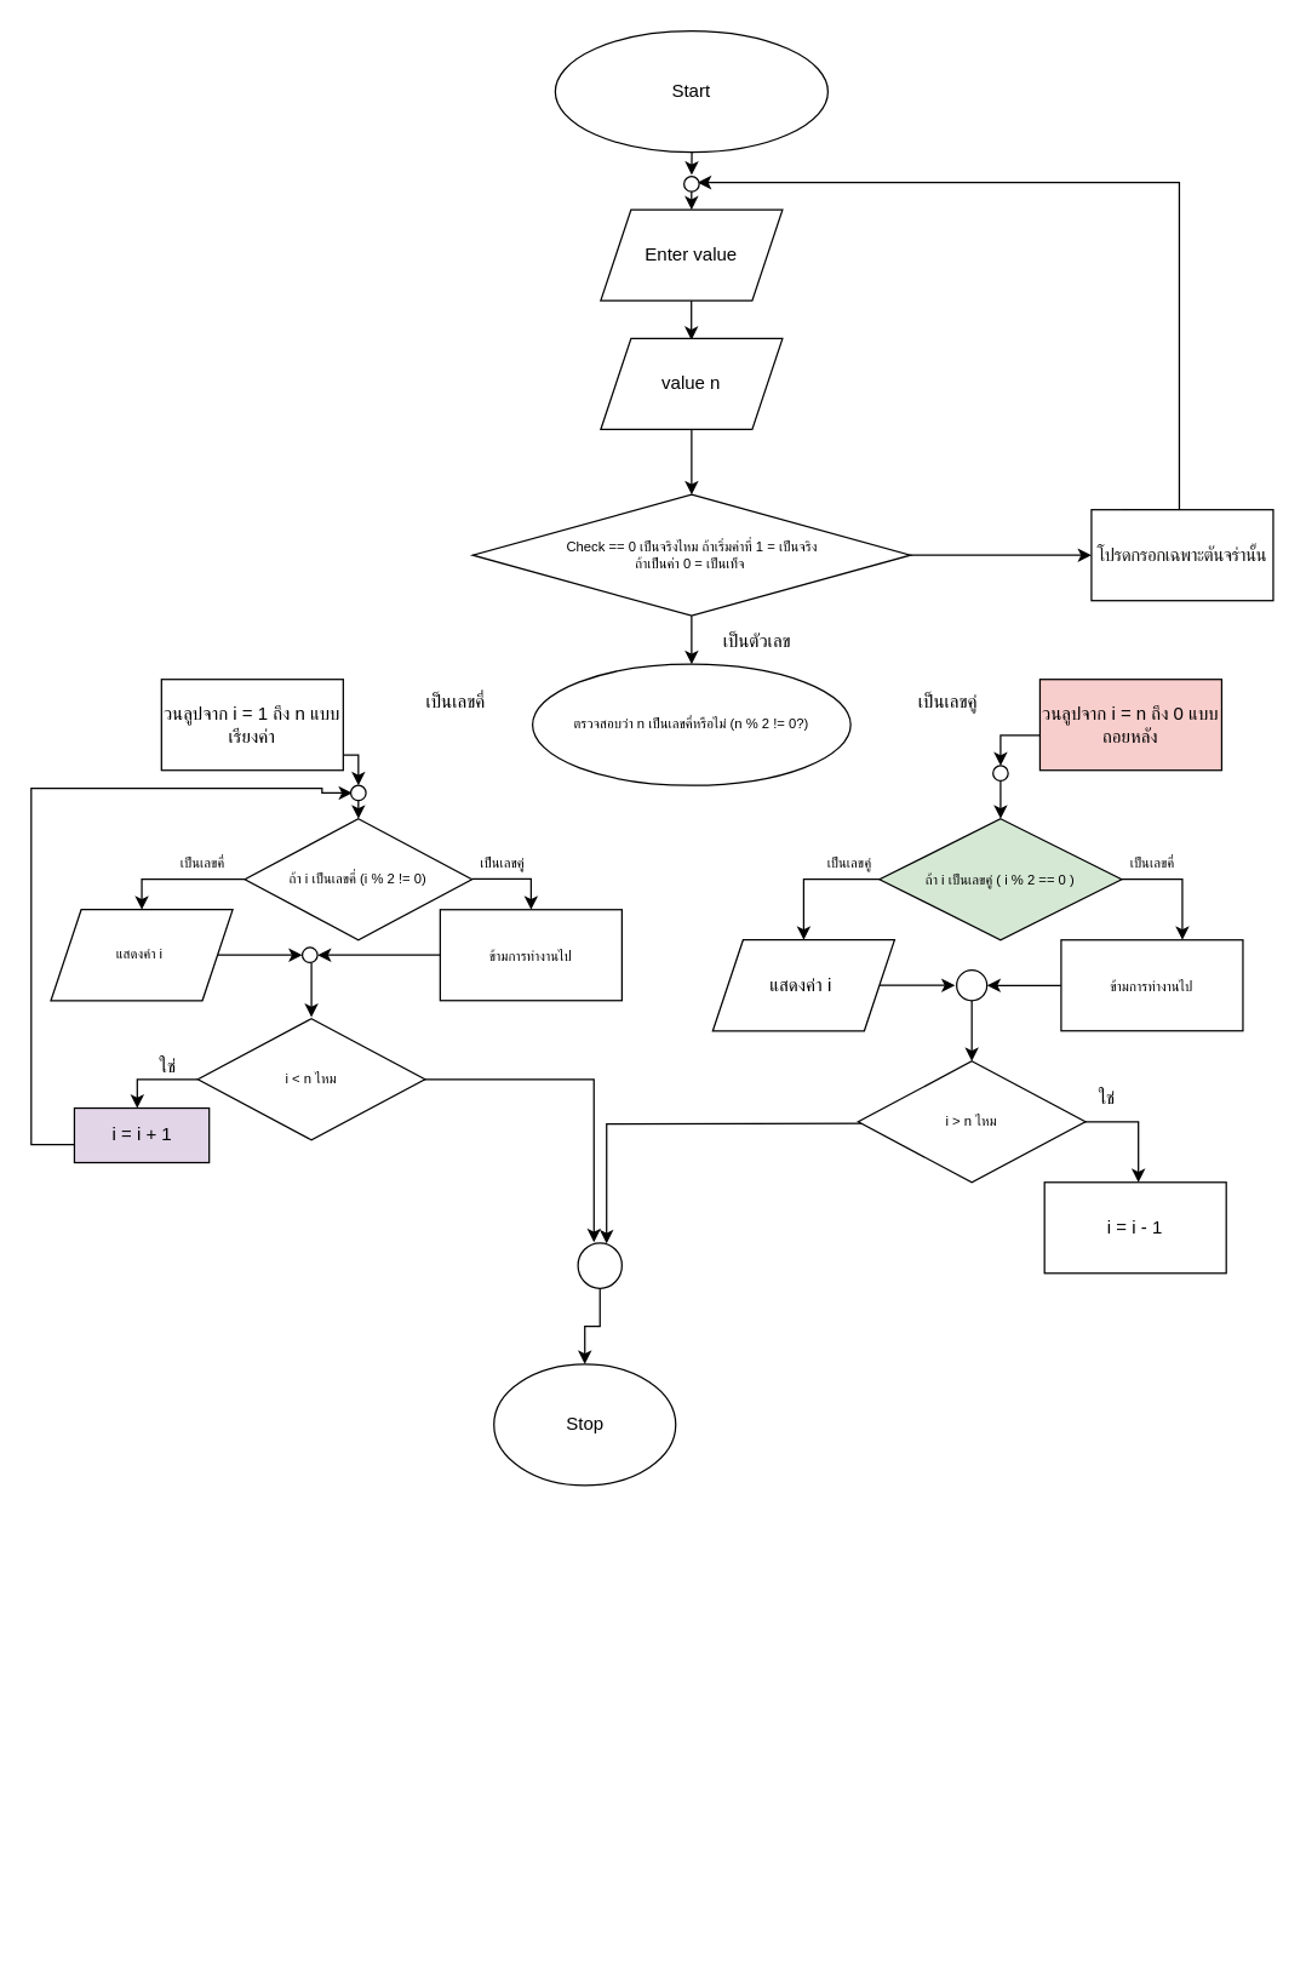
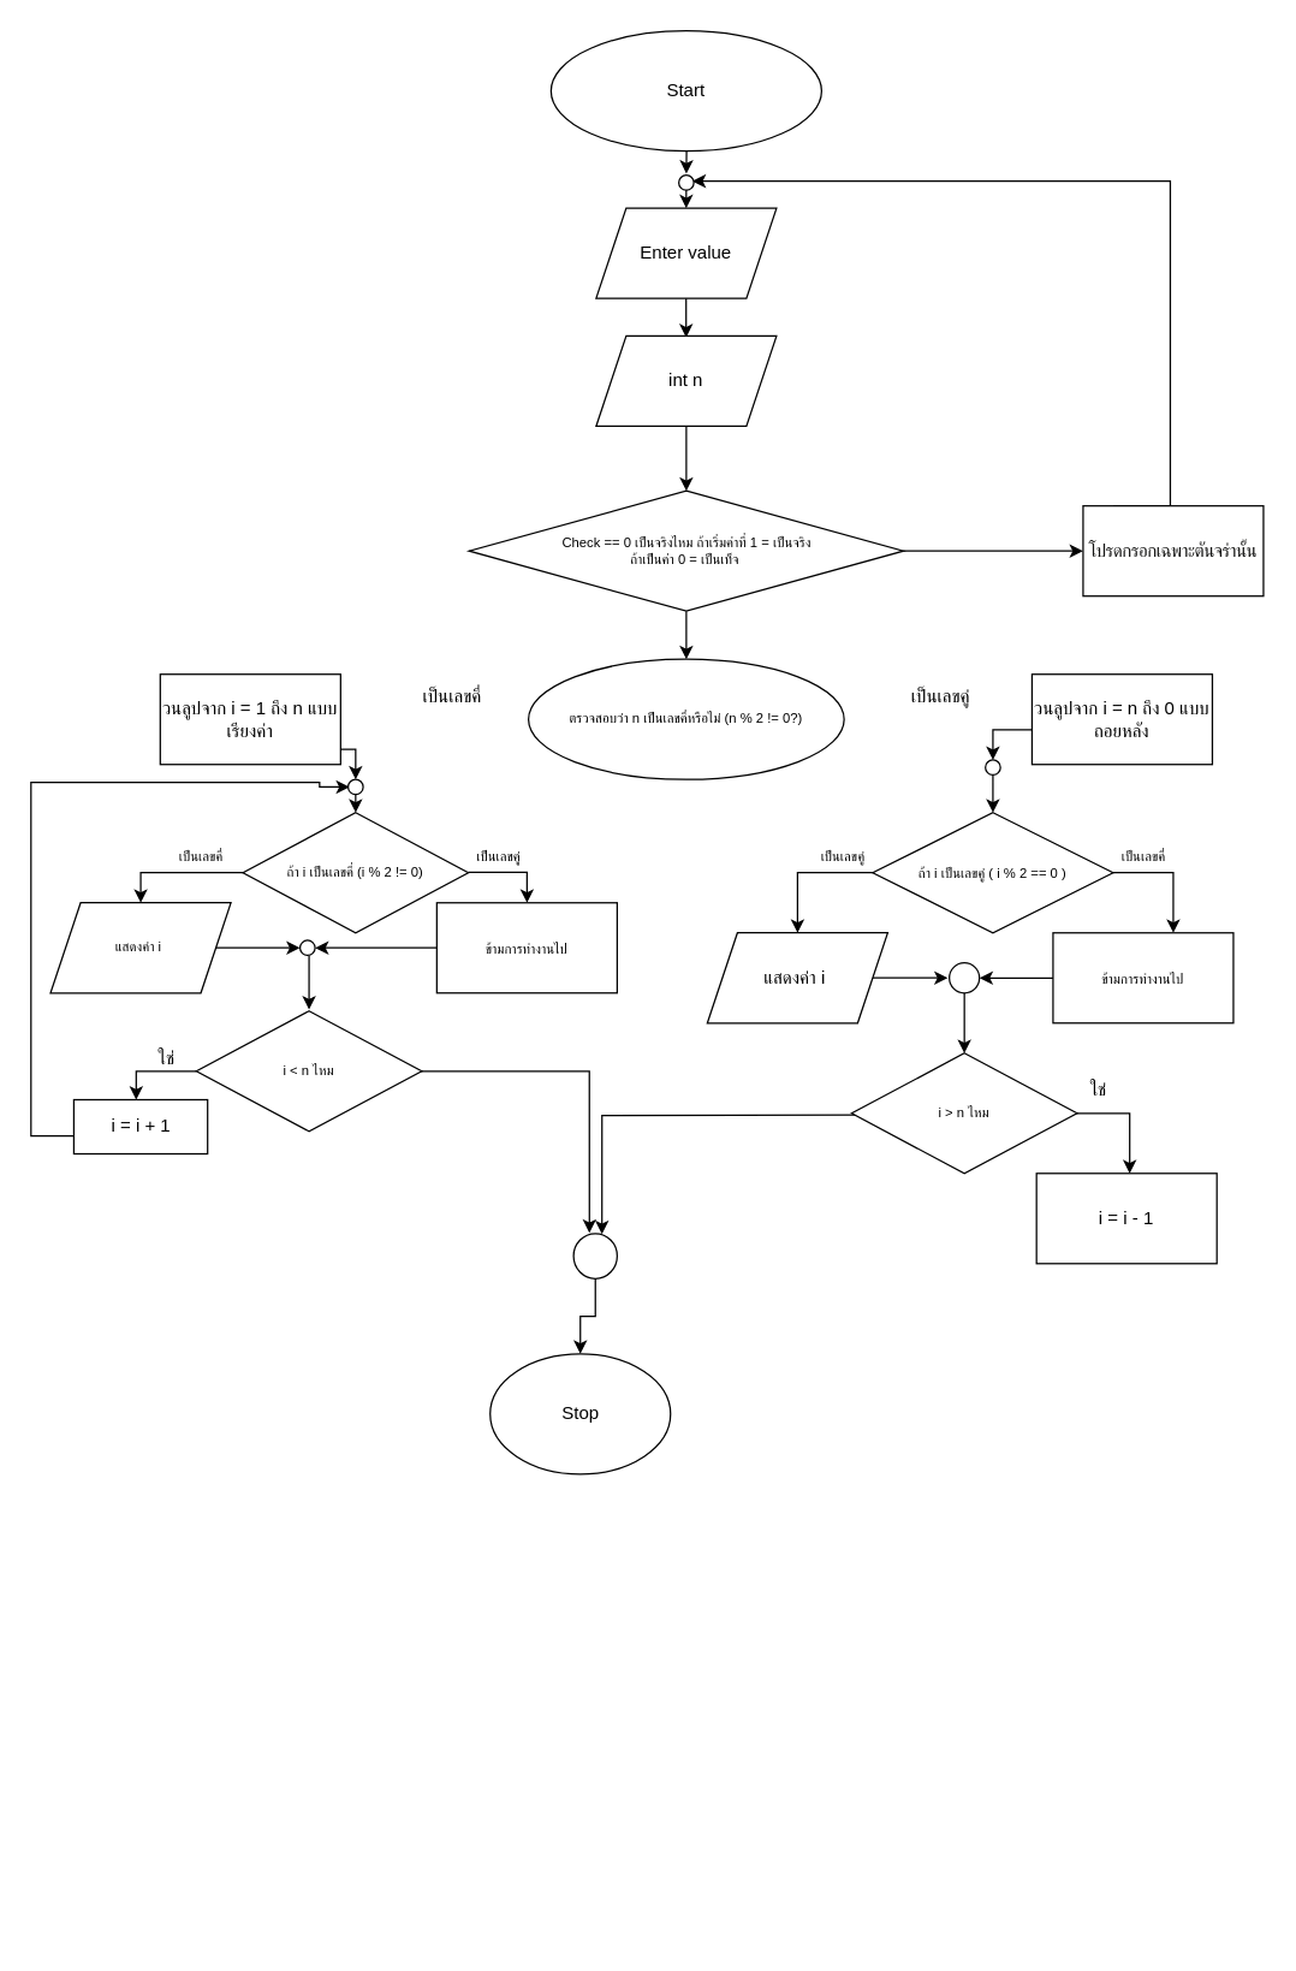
- <mxCell id="8" value="value n" style="shape=parallelogram;perimeter=parallelogramPerimeter;whiteSpace=wrap;html=1;fixedSize=1;" parent="1" vertex="1"><mxGeometry x="396" y="223" width="120" height="60" as="geometry" /></mxCell>
+ <mxCell id="8" value="int n" style="shape=parallelogram;perimeter=parallelogramPerimeter;whiteSpace=wrap;html=1;fixedSize=1;" parent="1" vertex="1"><mxGeometry x="396" y="223" width="120" height="60" as="geometry" /></mxCell>
- <mxCell id="17" value="เป็นตัวเลข" style="text;html=1;align=center;verticalAlign=middle;resizable=0;points=[];autosize=1;strokeColor=none;fillColor=none;" parent="1" vertex="1"><mxGeometry x="464" y="408" width="70" height="30" as="geometry" /></mxCell>
- <mxCell id="22" value="วนลูปจาก i = n ถึง 0 แบบถอยหลัง" style="whiteSpace=wrap;html=1;fontSize=12;fillColor=#f8cecc;" parent="1" vertex="1"><mxGeometry x="686" y="448" width="120" height="60" as="geometry" /></mxCell>
+ <mxCell id="22" value="วนลูปจาก i = n ถึง 0 แบบถอยหลัง" style="whiteSpace=wrap;html=1;fontSize=12;" parent="1" vertex="1"><mxGeometry x="686" y="448" width="120" height="60" as="geometry" /></mxCell>
- <mxCell id="41" value="&lt;font style=&quot;font-size: 9px;&quot;&gt;ถ้า i เป็นเลขคู่ ( i % 2 == 0 )&lt;/font&gt;" style="rhombus;whiteSpace=wrap;html=1;fillColor=#d5e8d4;" parent="1" vertex="1"><mxGeometry x="580" y="540" width="160" height="80" as="geometry" /></mxCell>
+ <mxCell id="41" value="&lt;font style=&quot;font-size: 9px;&quot;&gt;ถ้า i เป็นเลขคู่ ( i % 2 == 0 )&lt;/font&gt;" style="rhombus;whiteSpace=wrap;html=1;" parent="1" vertex="1"><mxGeometry x="580" y="540" width="160" height="80" as="geometry" /></mxCell>
- <mxCell id="37" value="i = i + 1" style="whiteSpace=wrap;html=1;fillColor=#e1d5e7;" parent="1" vertex="1"><mxGeometry x="48.5" y="731" width="89" height="36" as="geometry" /></mxCell>
+ <mxCell id="37" value="i = i + 1" style="whiteSpace=wrap;html=1;" parent="1" vertex="1"><mxGeometry x="48.5" y="731" width="89" height="36" as="geometry" /></mxCell>
